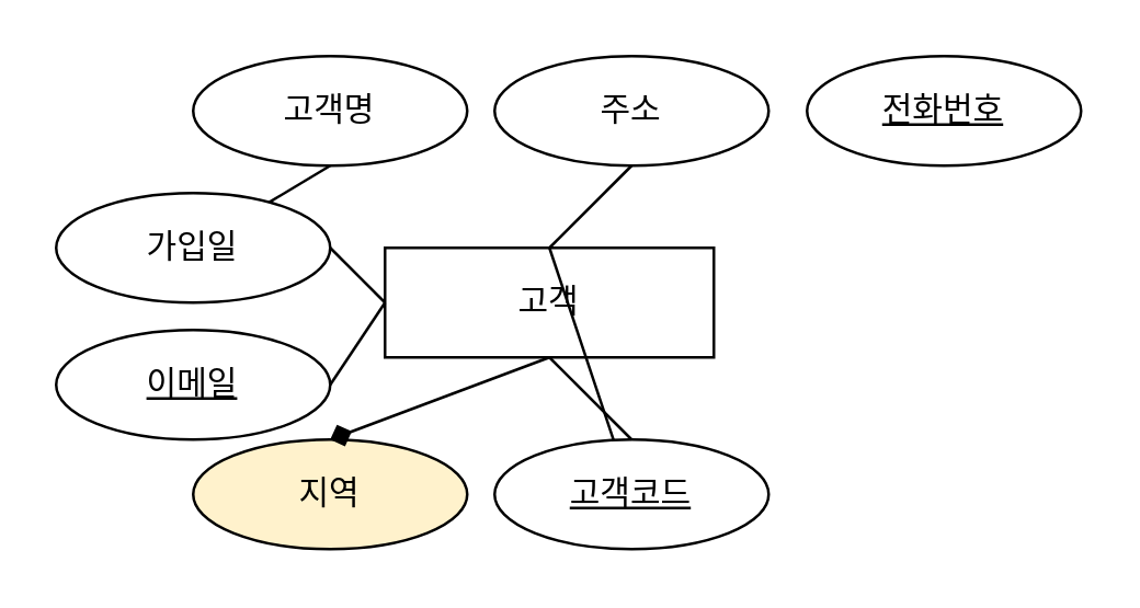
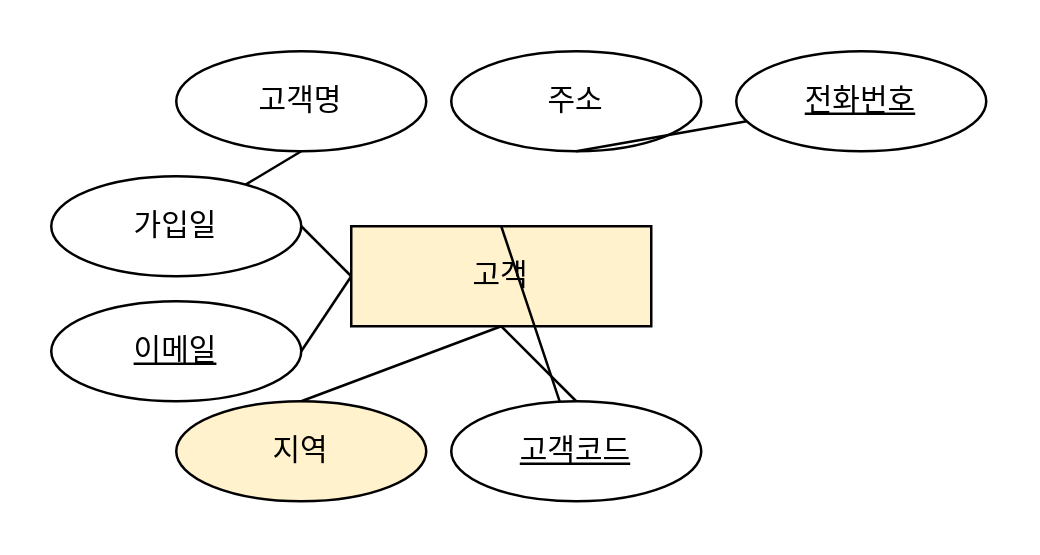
- <mxCell id="10" value="" style="endArrow=none;html=1;rounded=0;entryX=0.5;entryY=0;entryDx=0;entryDy=0;exitX=0.5;exitY=1;exitDx=0;exitDy=0;" edge="1" parent="1" source="3" target="2"><mxGeometry relative="1" as="geometry"><mxPoint x="260" y="10" as="sourcePoint" /><mxPoint x="360" y="90" as="targetPoint" /></mxGeometry></mxCell>
+ <mxCell id="10" value="" style="endArrow=none;html=1;rounded=0;exitX=0.5;exitY=1;exitDx=0;exitDy=0;" edge="1" parent="1" source="3" target="8"><mxGeometry relative="1" as="geometry"><mxPoint x="260" y="10" as="sourcePoint" /><mxPoint x="360" y="90" as="targetPoint" /></mxGeometry></mxCell>
- <mxCell id="2" value="고객" style="whiteSpace=wrap;html=1;align=center;" vertex="1" parent="1"><mxGeometry x="140" y="90" width="120" height="40" as="geometry" /></mxCell>
+ <mxCell id="2" value="고객" style="whiteSpace=wrap;html=1;align=center;fillColor=#fff2cc;" vertex="1" parent="1"><mxGeometry x="140" y="90" width="120" height="40" as="geometry" /></mxCell>
- <mxCell id="12" value="" style="endArrow=diamond;html=1;rounded=0;exitX=0.5;exitY=1;exitDx=0;exitDy=0;entryX=0.5;entryY=0;entryDx=0;entryDy=0;" edge="1" parent="1" source="2" target="9"><mxGeometry relative="1" as="geometry"><mxPoint x="140" y="180" as="sourcePoint" /><mxPoint x="300" y="180" as="targetPoint" /></mxGeometry></mxCell>
+ <mxCell id="12" value="" style="endArrow=none;html=1;rounded=0;exitX=0.5;exitY=1;exitDx=0;exitDy=0;entryX=0.5;entryY=0;entryDx=0;entryDy=0;" edge="1" parent="1" source="2" target="9"><mxGeometry relative="1" as="geometry"><mxPoint x="140" y="180" as="sourcePoint" /><mxPoint x="300" y="180" as="targetPoint" /></mxGeometry></mxCell>
